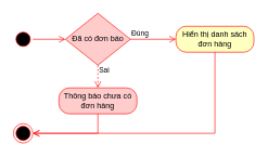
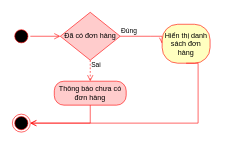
- <mxCell id="5" value="Đã có đơn báo" style="rhombus;whiteSpace=wrap;html=1;fillColor=#FFCCCC;strokeColor=#ff0000;" parent="1" vertex="1"><mxGeometry x="100" y="20" width="100" height="80" as="geometry" /></mxCell>
+ <mxCell id="5" value="Đã có đơn hàng" style="rhombus;whiteSpace=wrap;html=1;fillColor=#FFCCCC;strokeColor=#ff0000;" parent="1" vertex="1"><mxGeometry x="100" y="20" width="100" height="80" as="geometry" /></mxCell>
- <mxCell id="10" value="Hiển thị danh sách đơn hàng" style="rounded=1;whiteSpace=wrap;html=1;arcSize=40;fontColor=#000000;fillColor=#ffffc0;strokeColor=#ff0000;" parent="1" vertex="1"><mxGeometry x="270" y="40" width="120" height="40" as="geometry" /></mxCell>
+ <mxCell id="10" value="Hiển thị danh sách đơn hàng" style="rounded=1;whiteSpace=wrap;html=1;arcSize=40;fontColor=#000000;fillColor=#ffffc0;strokeColor=#ff0000;" parent="1" vertex="1"><mxGeometry x="270" y="40" width="80" height="65" as="geometry" /></mxCell>
